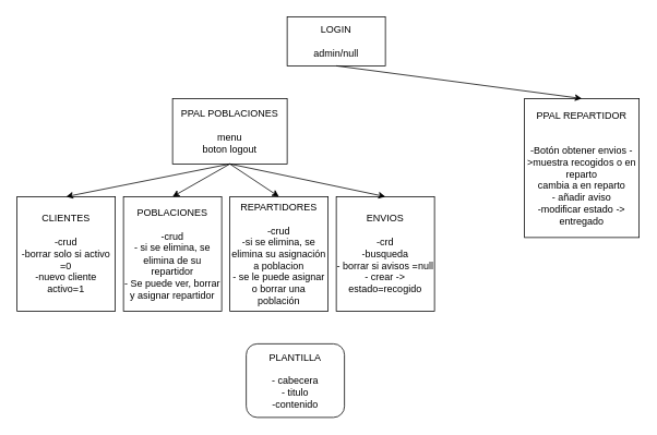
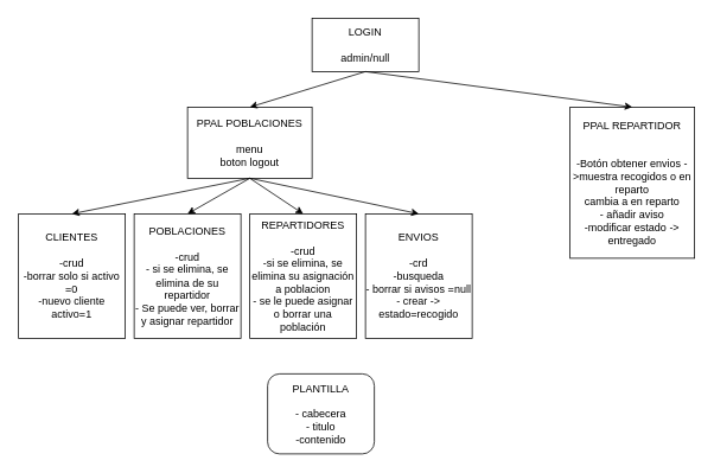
+ <mxCell id="13" value="" style="endArrow=classic;html=1;rounded=0;exitX=0.5;exitY=1;exitDx=0;exitDy=0;entryX=0.5;entryY=0;entryDx=0;entryDy=0;" edge="1" parent="1" source="2" target="3"><mxGeometry width="50" height="50" relative="1" as="geometry"><mxPoint x="320" y="240" as="sourcePoint" /><mxPoint x="120" y="280" as="targetPoint" /></mxGeometry></mxCell>
